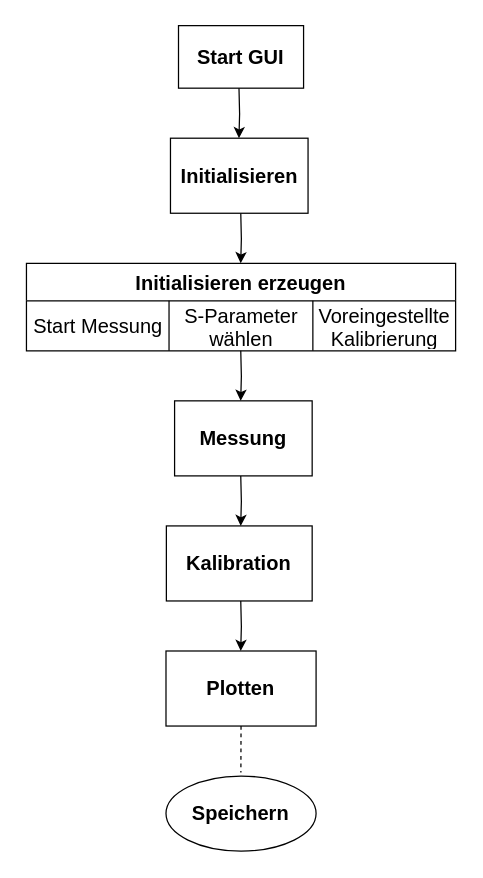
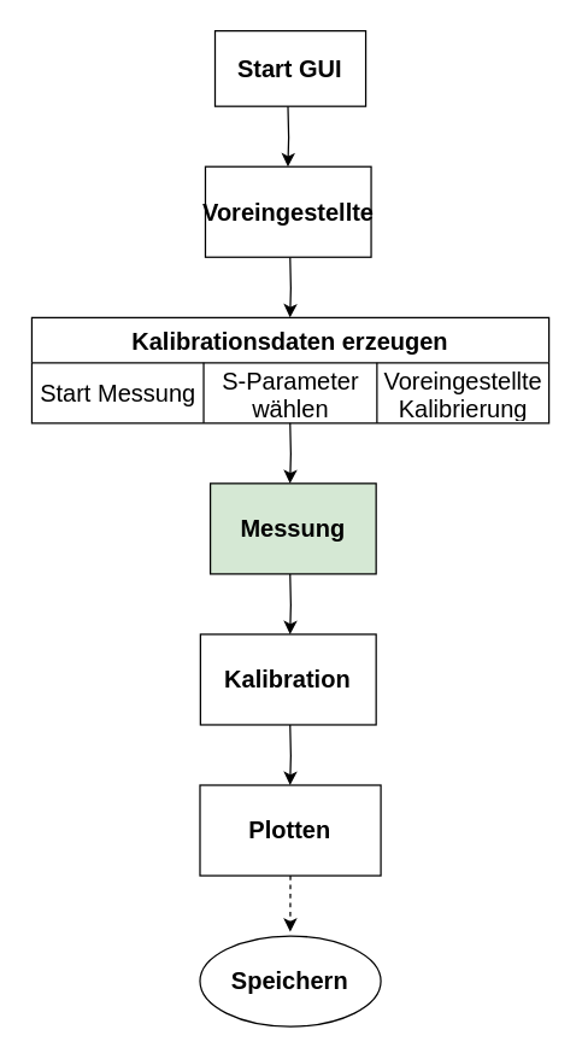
- <mxCell id="14" value="&lt;div style=&quot;font-size: 16px;&quot;&gt;&lt;span style=&quot;background-color: initial; font-size: 16px;&quot;&gt;&lt;b style=&quot;font-size: 16px;&quot;&gt;Initialisieren&lt;/b&gt;&lt;/span&gt;&lt;/div&gt;" style="rounded=0;whiteSpace=wrap;html=1;align=center;fontSize=16;" vertex="1" parent="1"><mxGeometry x="135.71" y="110" width="110" height="60" as="geometry" /></mxCell>
+ <mxCell id="14" value="&lt;div style=&quot;font-size: 16px;&quot;&gt;&lt;span style=&quot;background-color: initial; font-size: 16px;&quot;&gt;&lt;b style=&quot;font-size: 16px;&quot;&gt;Voreingestellte&lt;/b&gt;&lt;/span&gt;&lt;/div&gt;" style="rounded=0;whiteSpace=wrap;html=1;align=center;fontSize=16;" vertex="1" parent="1"><mxGeometry x="135.71" y="110" width="110" height="60" as="geometry" /></mxCell>
- <mxCell id="9" value="Initialisieren erzeugen" style="shape=table;startSize=30;container=1;collapsible=0;childLayout=tableLayout;strokeColor=default;fontSize=16;fontStyle=1" vertex="1" parent="1"><mxGeometry x="20.56" y="210" width="343.13" height="70" as="geometry" /></mxCell>
+ <mxCell id="9" value="Kalibrationsdaten erzeugen" style="shape=table;startSize=30;container=1;collapsible=0;childLayout=tableLayout;strokeColor=default;fontSize=16;fontStyle=1" vertex="1" parent="1"><mxGeometry x="20.56" y="210" width="343.13" height="70" as="geometry" /></mxCell>
- <mxCell id="2" value="&lt;div style=&quot;font-size: 16px;&quot;&gt;&lt;span style=&quot;background-color: initial; font-size: 16px;&quot;&gt;&lt;b style=&quot;font-size: 16px;&quot;&gt;Messung&lt;/b&gt;&lt;/span&gt;&lt;/div&gt;" style="rounded=0;whiteSpace=wrap;html=1;align=center;fontSize=16;" parent="1" vertex="1"><mxGeometry x="139" y="320" width="110" height="60" as="geometry" /></mxCell>
+ <mxCell id="2" value="&lt;div style=&quot;font-size: 16px;&quot;&gt;&lt;span style=&quot;background-color: initial; font-size: 16px;&quot;&gt;&lt;b style=&quot;font-size: 16px;&quot;&gt;Messung&lt;/b&gt;&lt;/span&gt;&lt;/div&gt;" style="rounded=0;whiteSpace=wrap;html=1;align=center;fontSize=16;fillColor=#d5e8d4;" parent="1" vertex="1"><mxGeometry x="139" y="320" width="110" height="60" as="geometry" /></mxCell>
- <mxCell id="3" value="" style="edgeStyle=orthogonalEdgeStyle;rounded=0;orthogonalLoop=1;jettySize=auto;html=1;dashed=1;exitX=0.5;exitY=1;exitDx=0;exitDy=0;entryX=0.499;entryY=-0.046;entryDx=0;entryDy=0;entryPerimeter=0;fontSize=16;endArrow=none;" parent="1" source="5" target="6" edge="1"><mxGeometry relative="1" as="geometry"><mxPoint x="191.88" y="625" as="targetPoint" /><mxPoint x="191.88" y="580" as="sourcePoint" /></mxGeometry></mxCell>
+ <mxCell id="3" value="" style="edgeStyle=orthogonalEdgeStyle;rounded=0;orthogonalLoop=1;jettySize=auto;html=1;dashed=1;exitX=0.5;exitY=1;exitDx=0;exitDy=0;entryX=0.499;entryY=-0.046;entryDx=0;entryDy=0;entryPerimeter=0;fontSize=16;" parent="1" source="5" target="6" edge="1"><mxGeometry relative="1" as="geometry"><mxPoint x="191.88" y="625" as="targetPoint" /><mxPoint x="191.88" y="580" as="sourcePoint" /></mxGeometry></mxCell>
